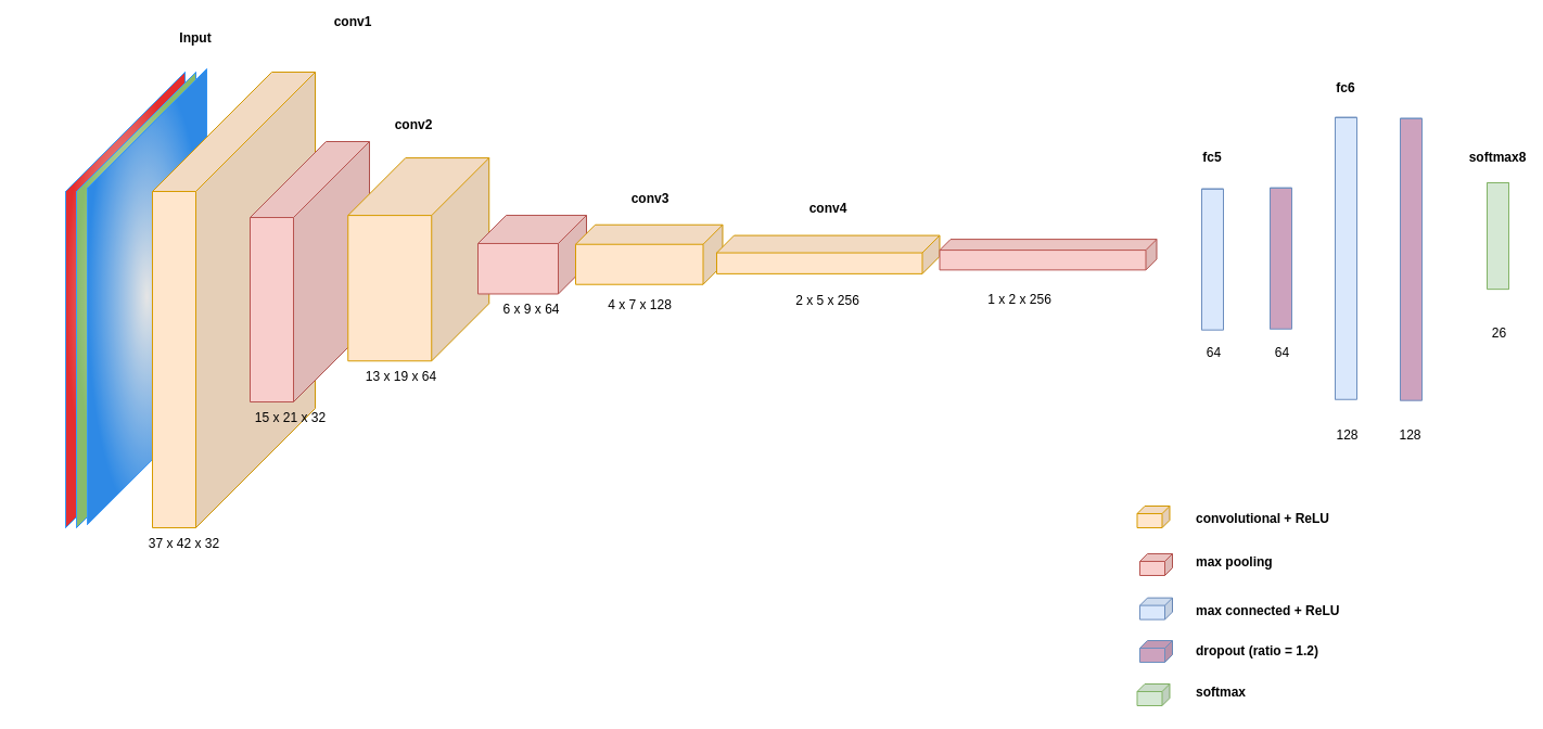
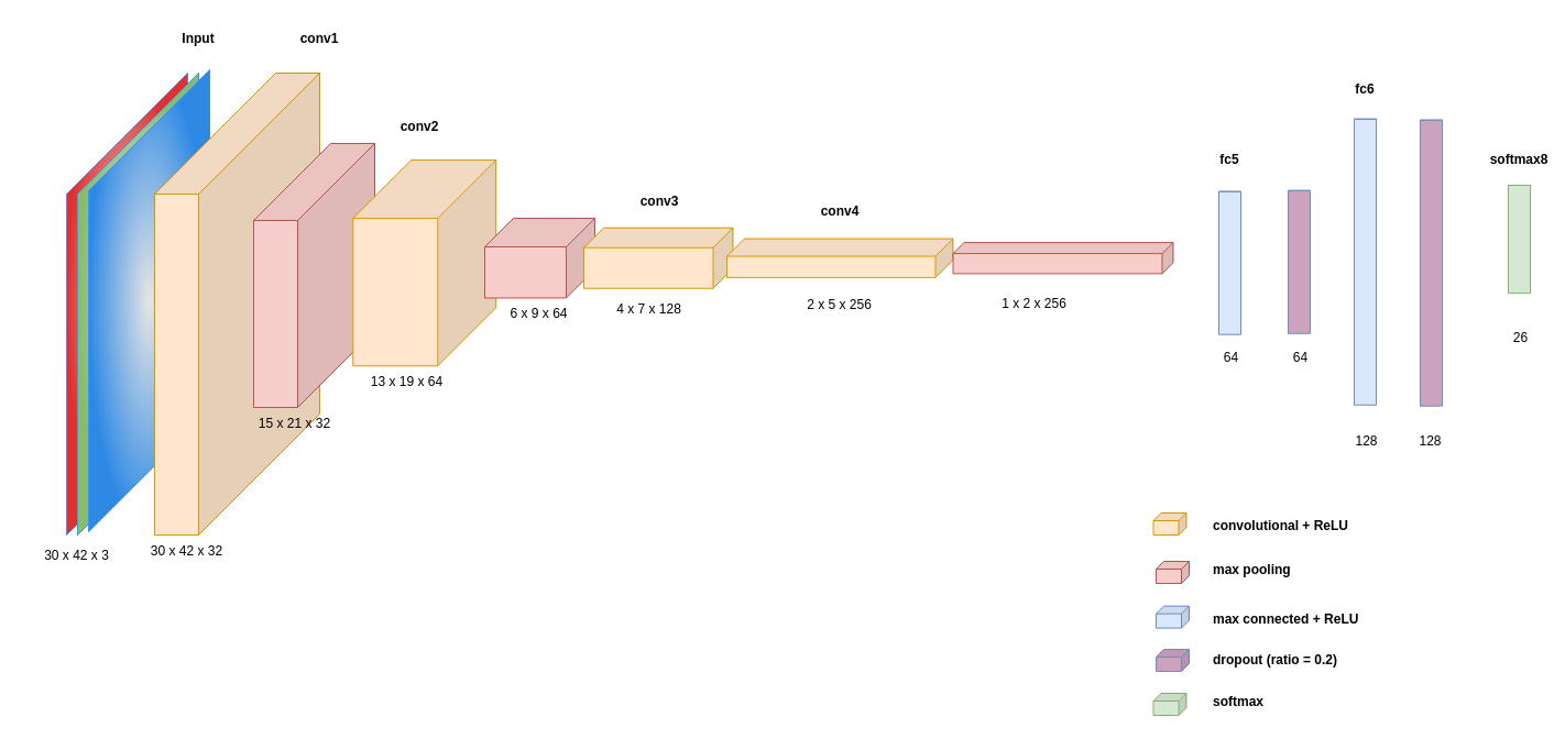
- <mxCell id="8" value="&lt;b&gt;conv1&lt;/b&gt;" style="text;html=1;strokeColor=none;fillColor=none;align=center;verticalAlign=middle;whiteSpace=wrap;rounded=0;" vertex="1" parent="1"><mxGeometry x="305" y="5" width="40" height="30" as="geometry" /></mxCell>
+ <mxCell id="8" value="&lt;b&gt;conv1&lt;/b&gt;" style="text;html=1;strokeColor=none;fillColor=none;align=center;verticalAlign=middle;whiteSpace=wrap;rounded=0;" vertex="1" parent="1"><mxGeometry x="270" y="20" width="40" height="30" as="geometry" /></mxCell>
- <mxCell id="14" value="37 x 42 x 32" style="text;html=1;strokeColor=none;fillColor=none;align=center;verticalAlign=middle;whiteSpace=wrap;rounded=0;" vertex="1" parent="1"><mxGeometry x="120" y="486" width="99" height="30" as="geometry" /></mxCell>
+ <mxCell id="14" value="30 x 42 x 32" style="text;html=1;strokeColor=none;fillColor=none;align=center;verticalAlign=middle;whiteSpace=wrap;rounded=0;" vertex="1" parent="1"><mxGeometry x="120" y="486" width="99" height="30" as="geometry" /></mxCell>
+ <mxCell id="35" value="30 x 42 x 3" style="text;html=1;strokeColor=none;fillColor=none;align=center;verticalAlign=middle;whiteSpace=wrap;rounded=0;" vertex="1" parent="1"><mxGeometry x="20" y="490" width="99" height="30" as="geometry" /></mxCell>
- <mxCell id="38" value="dropout (ratio = 1.2)" style="text;html=1;strokeColor=none;fillColor=none;align=left;verticalAlign=middle;whiteSpace=wrap;rounded=0;fontStyle=1" vertex="1" parent="1"><mxGeometry x="1100" y="588.06" width="138" height="23.88" as="geometry" /></mxCell>
+ <mxCell id="38" value="dropout (ratio = 0.2)" style="text;html=1;strokeColor=none;fillColor=none;align=left;verticalAlign=middle;whiteSpace=wrap;rounded=0;fontStyle=1" vertex="1" parent="1"><mxGeometry x="1100" y="588.06" width="138" height="23.88" as="geometry" /></mxCell>
